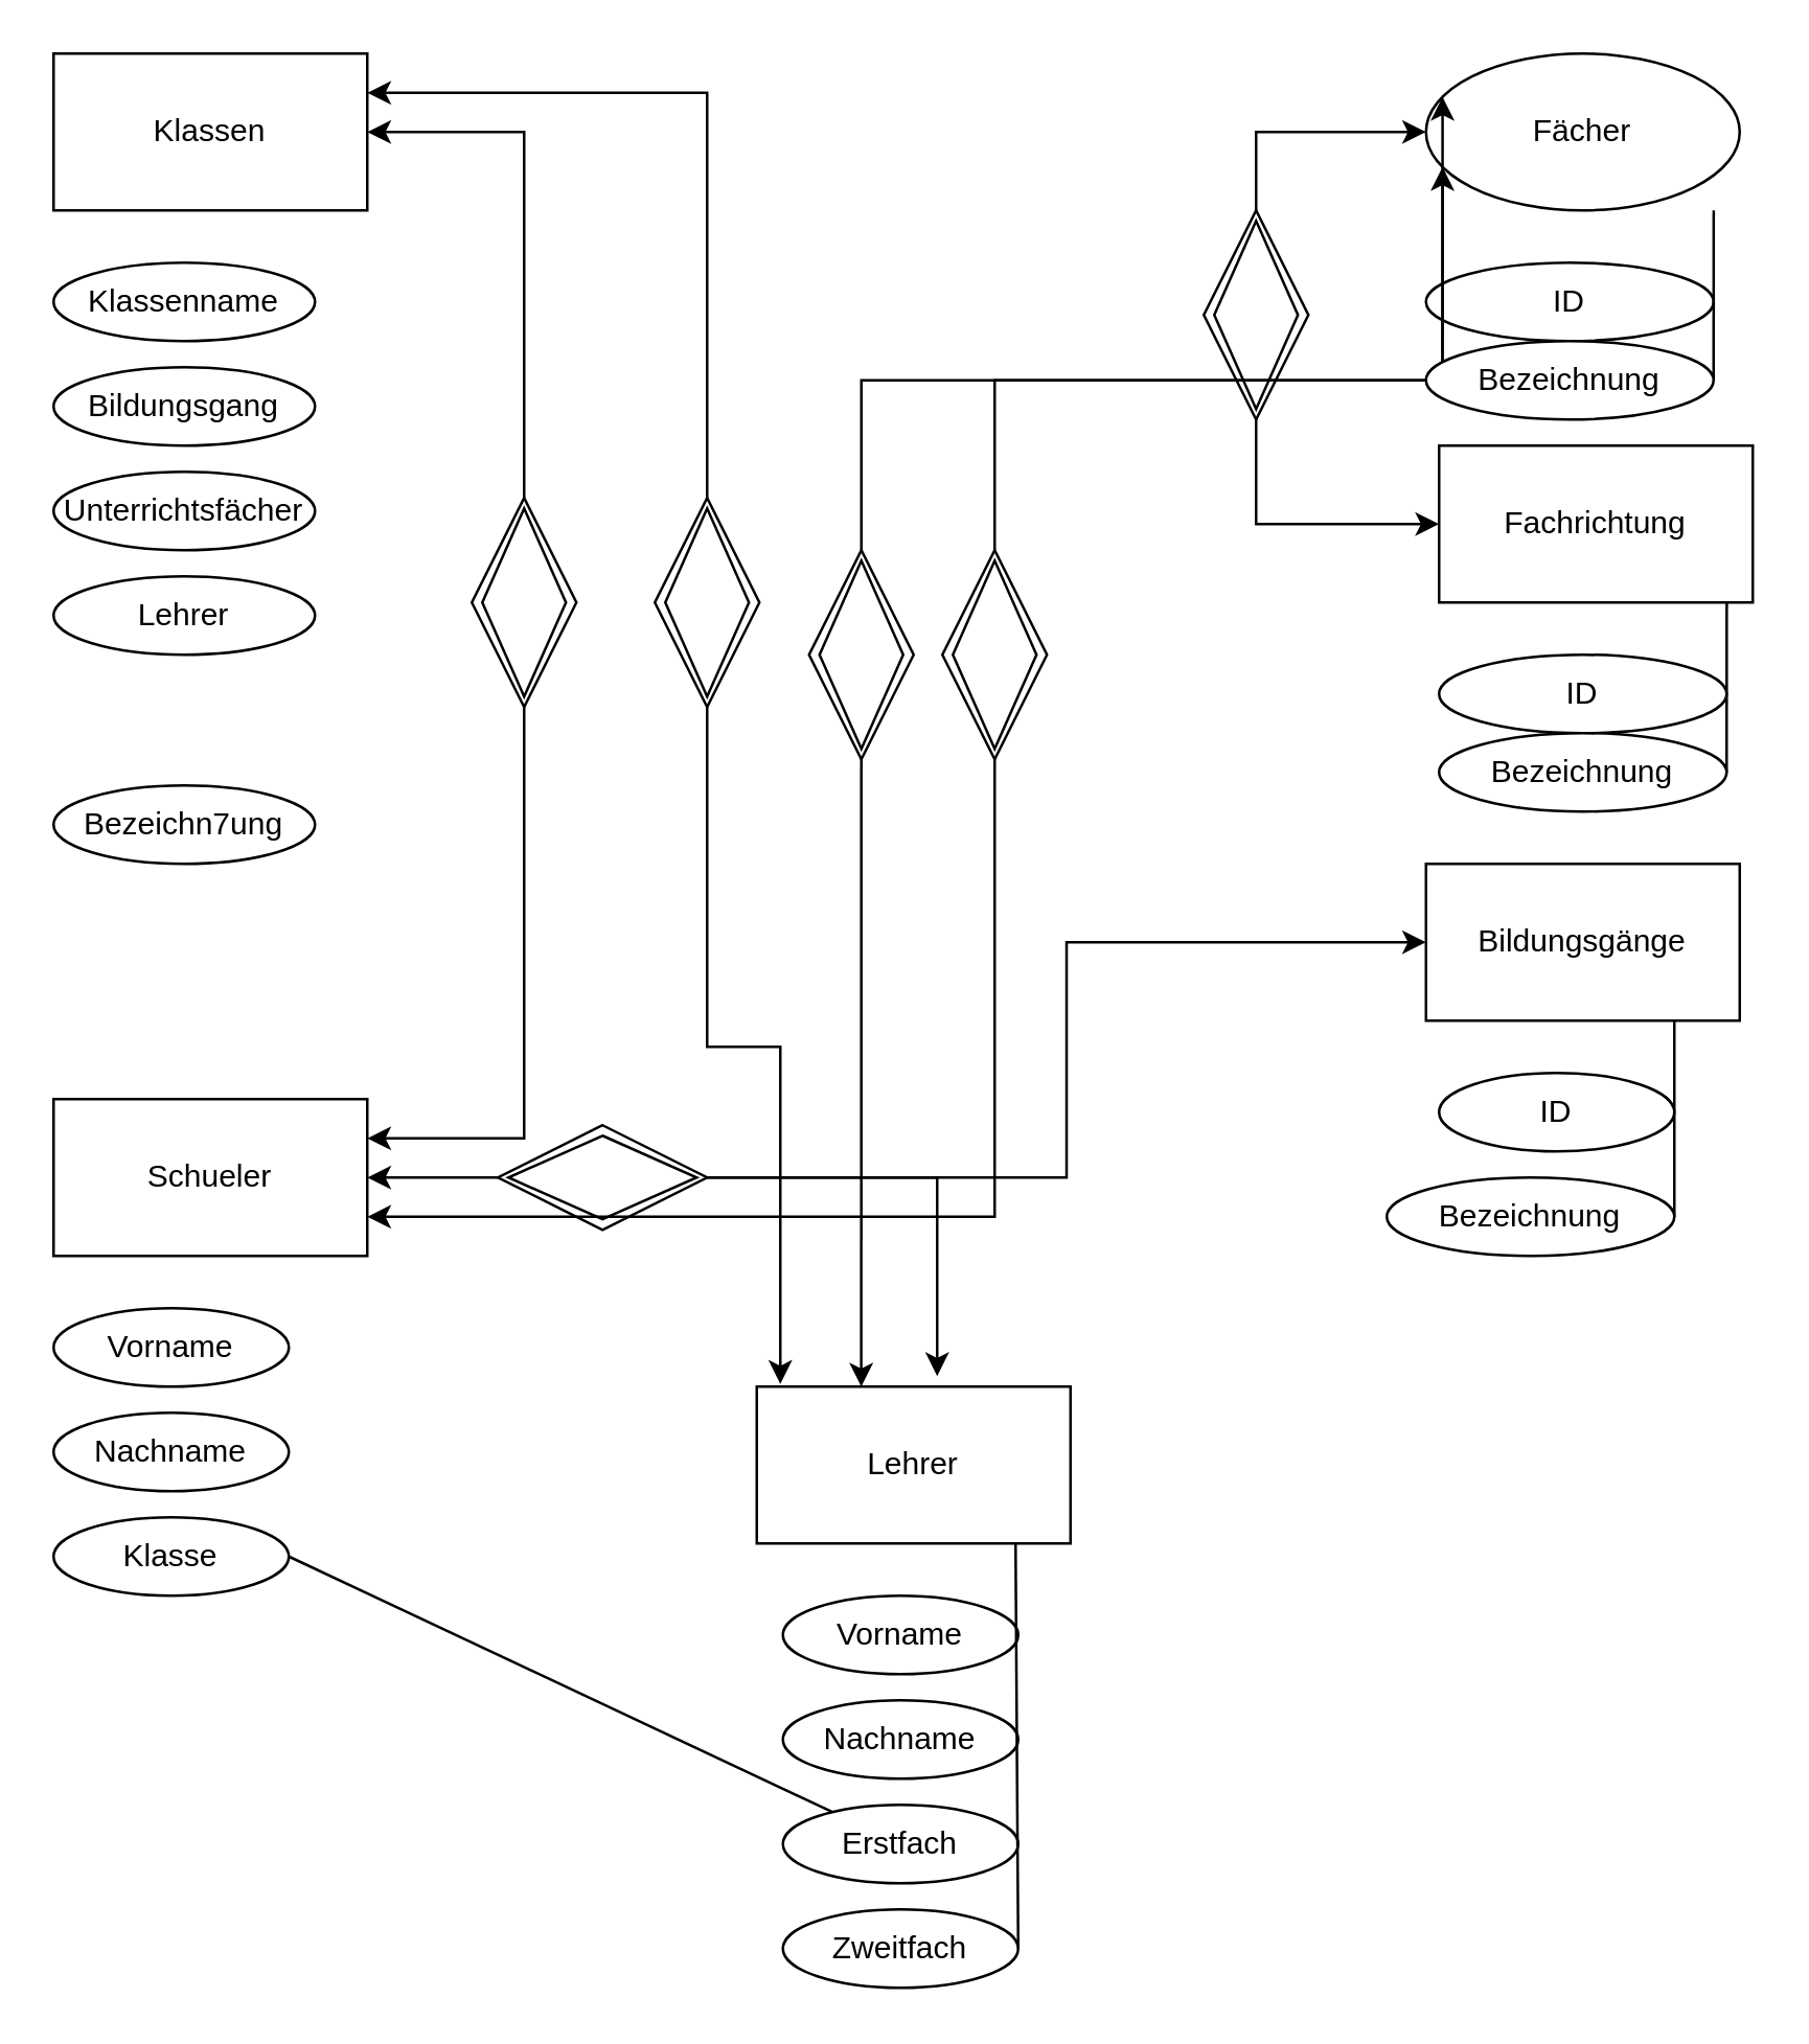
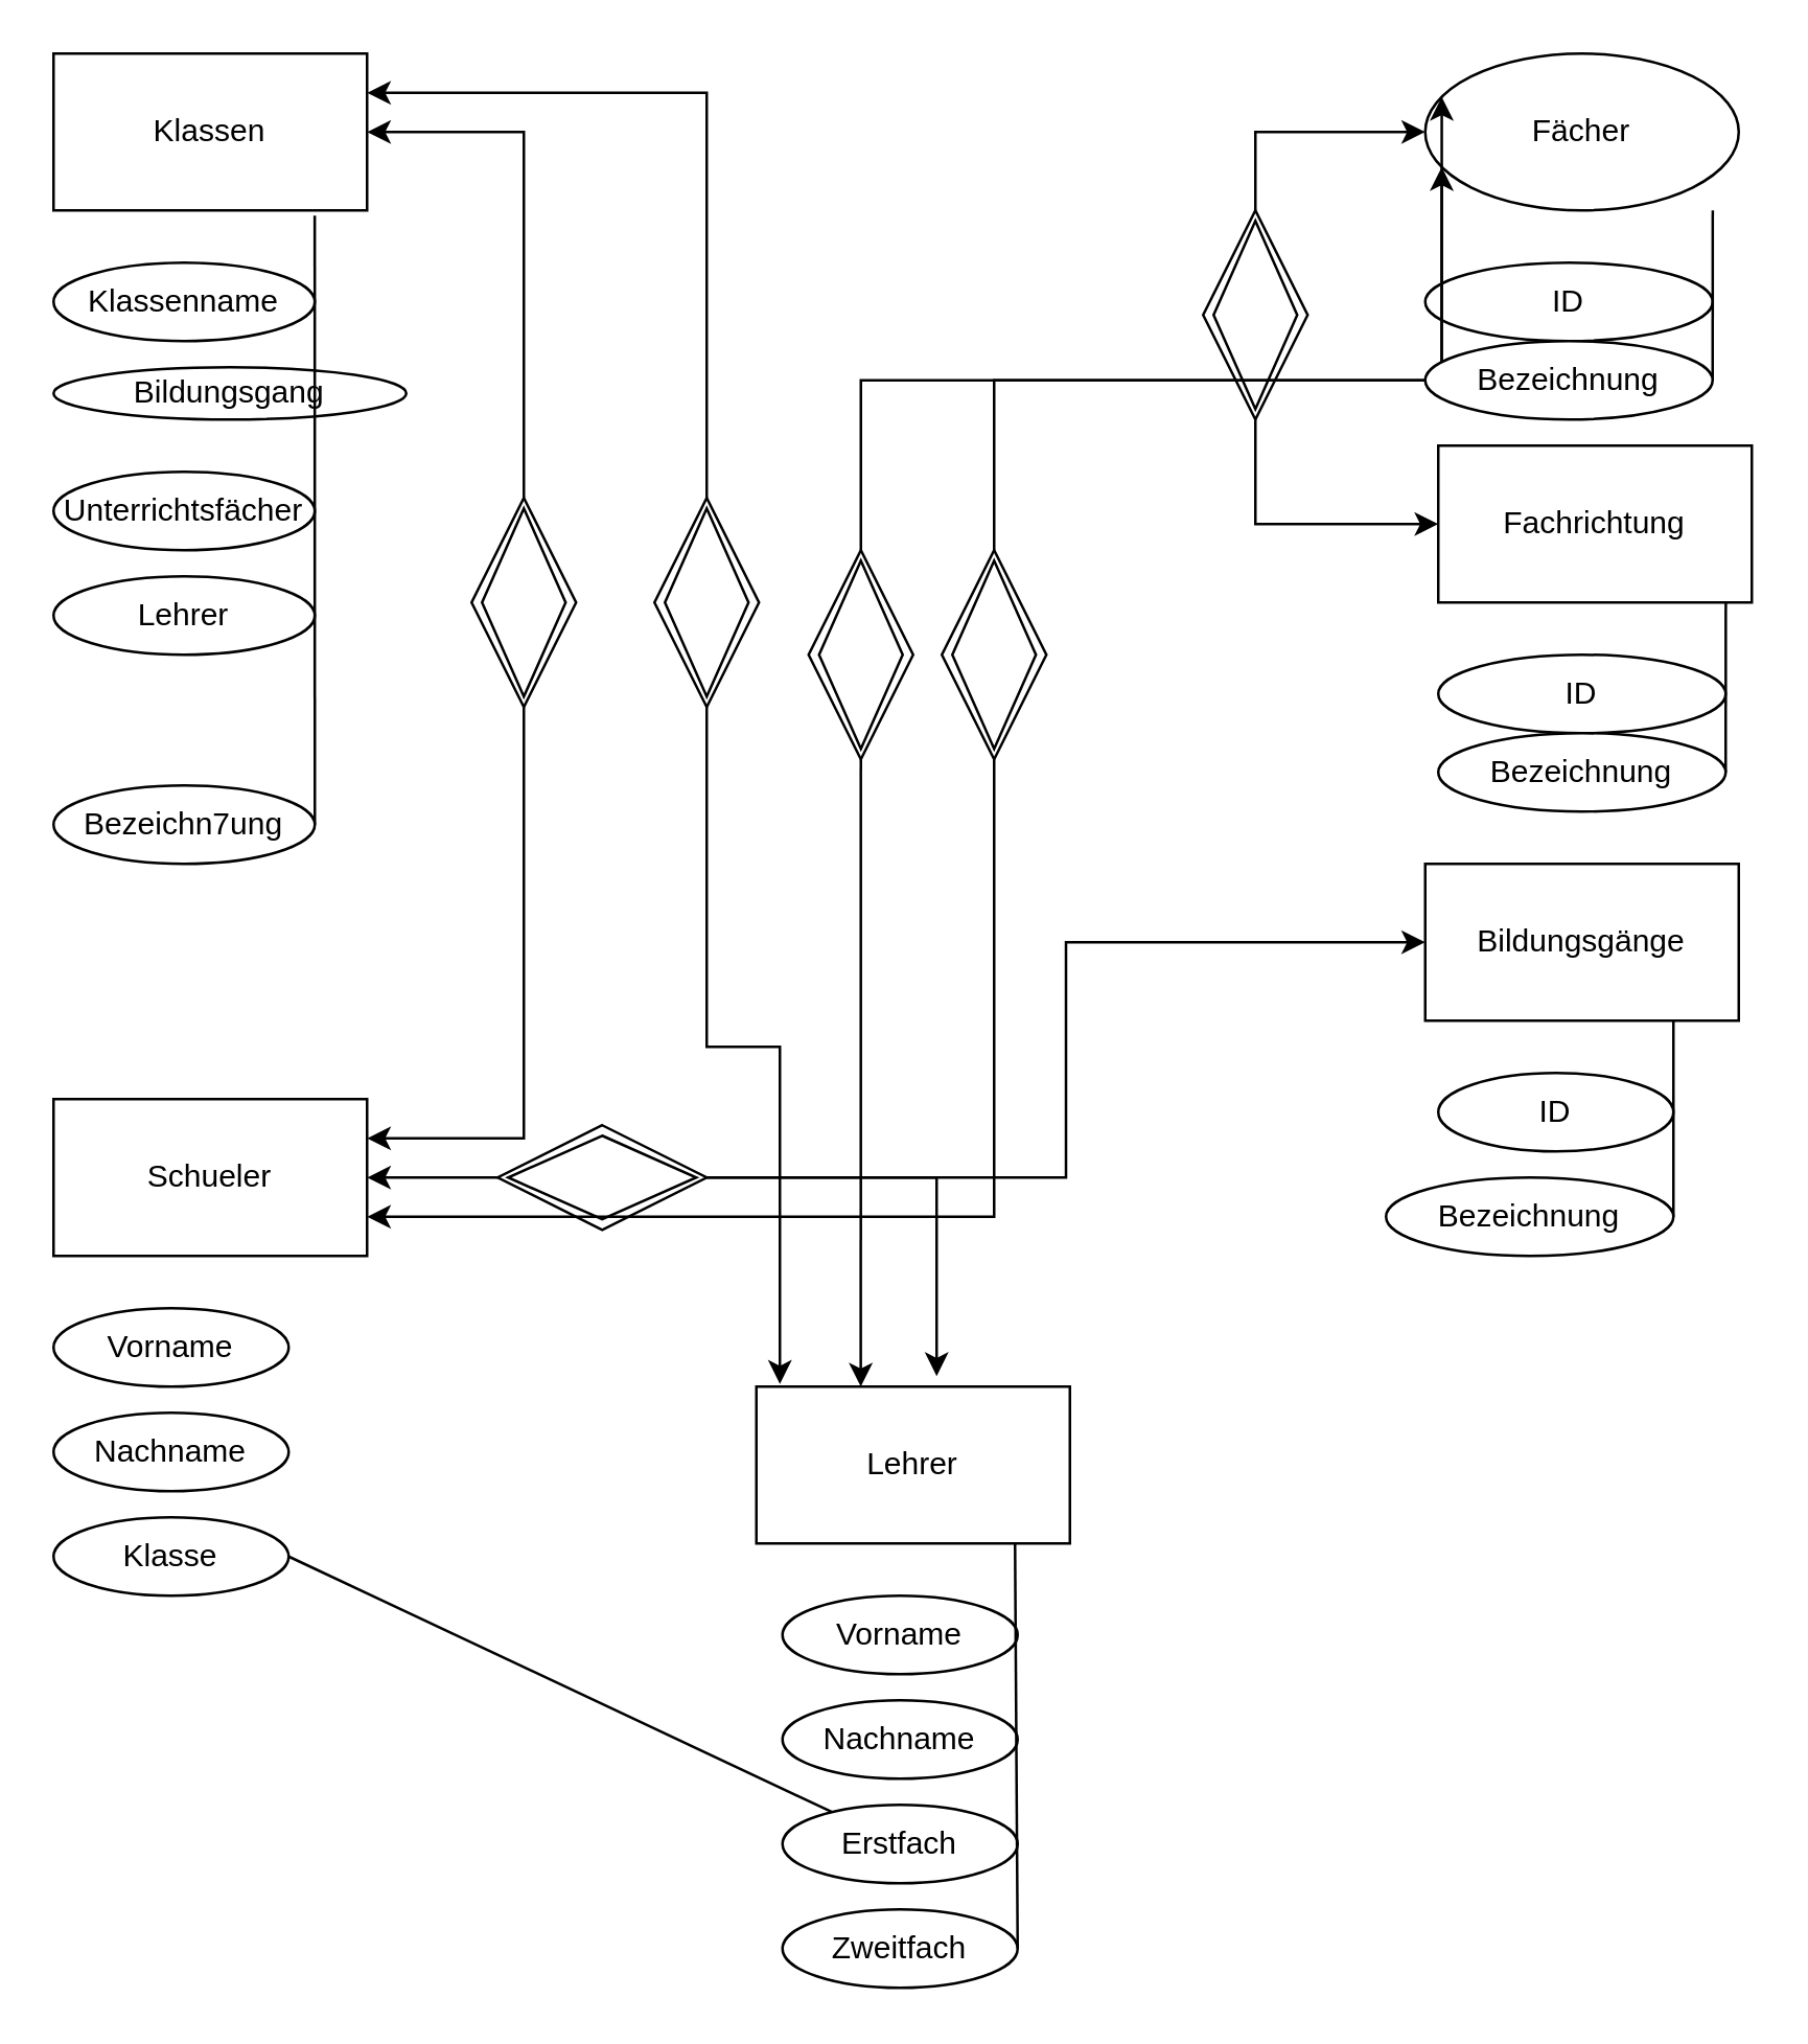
- <mxCell id="16" value="Bildungsgang" style="ellipse;whiteSpace=wrap;html=1;" vertex="1" parent="1"><mxGeometry x="20" y="140" width="100" height="30" as="geometry" /></mxCell>
+ <mxCell id="16" value="Bildungsgang" style="ellipse;whiteSpace=wrap;html=1;" vertex="1" parent="1"><mxGeometry x="20" y="140" width="135" height="20" as="geometry" /></mxCell>
+ <mxCell id="20" value="" style="endArrow=none;html=1;rounded=0;entryX=1;entryY=0.5;entryDx=0;entryDy=0;exitX=0.833;exitY=1.033;exitDx=0;exitDy=0;exitPerimeter=0;" edge="1" parent="1" source="3" target="19"><mxGeometry width="50" height="50" relative="1" as="geometry"><mxPoint x="330" y="330" as="sourcePoint" /><mxPoint x="380" y="280" as="targetPoint" /></mxGeometry></mxCell>
